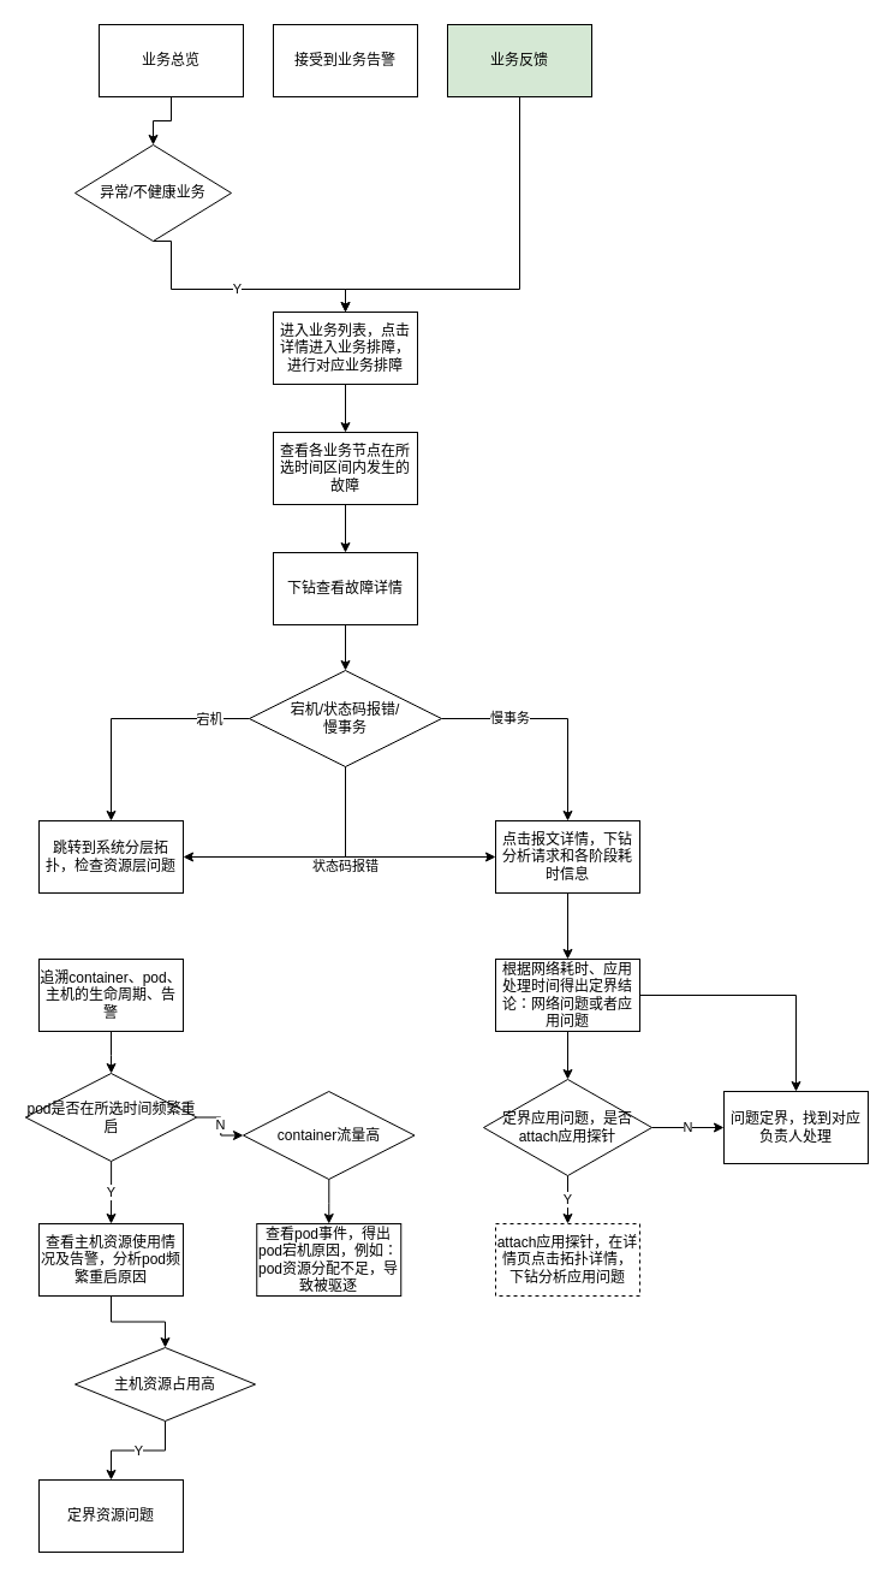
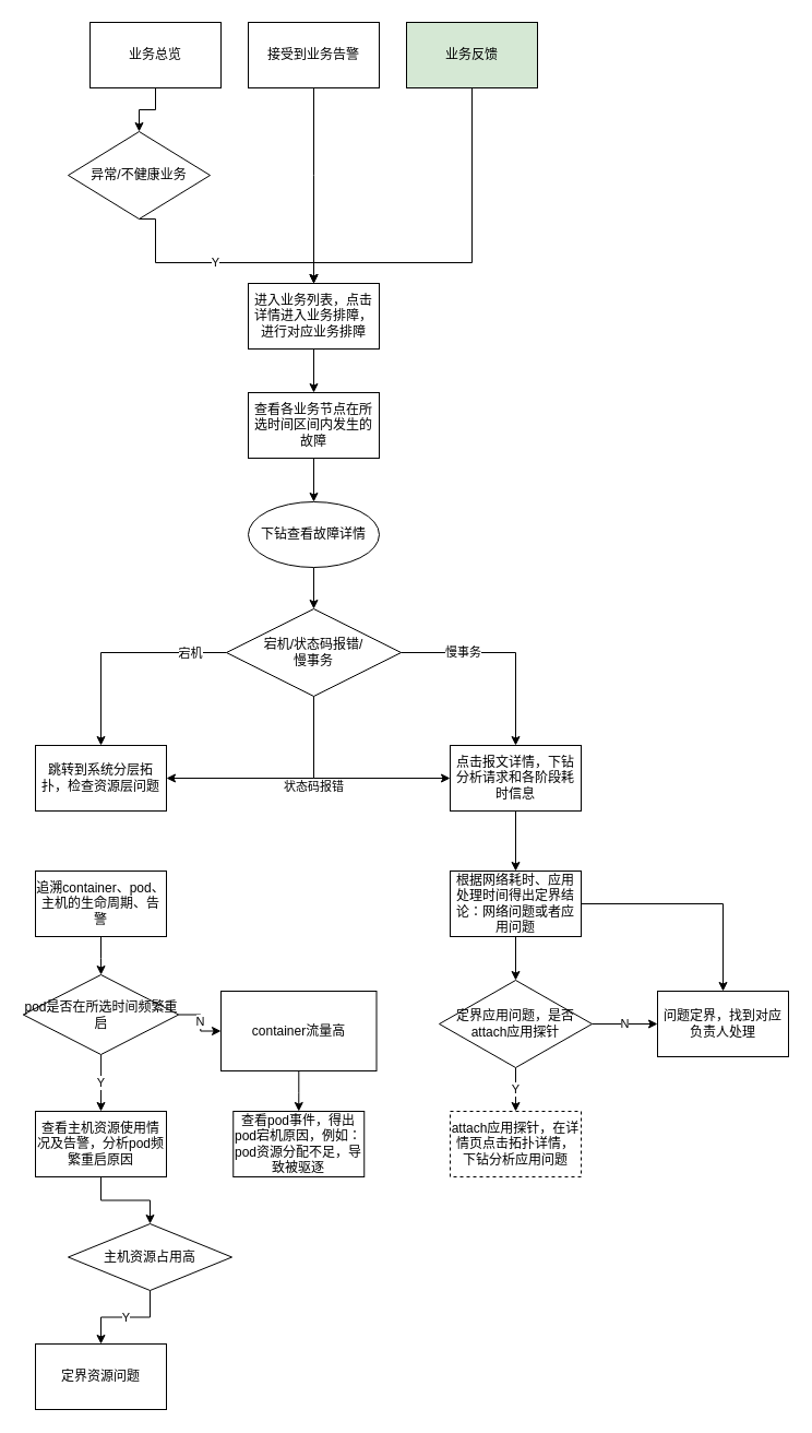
+ <mxCell id="6" style="edgeStyle=orthogonalEdgeStyle;rounded=0;orthogonalLoop=1;jettySize=auto;html=1;entryX=0.5;entryY=0;entryDx=0;entryDy=0;exitX=0.5;exitY=1;exitDx=0;exitDy=0;" edge="1" parent="1" source="7" target="9"><mxGeometry relative="1" as="geometry"><Array as="points"><mxPoint x="287" y="160" /><mxPoint x="287" y="160" /></Array></mxGeometry></mxCell>
- <mxCell id="13" value="下钻查看故障详情" style="whiteSpace=wrap;html=1;rounded=0;" vertex="1" parent="1"><mxGeometry x="227" y="459" width="120" height="60" as="geometry" /></mxCell>
+ <mxCell id="13" value="下钻查看故障详情" style="ellipse;whiteSpace=wrap;html=1;" vertex="1" parent="1"><mxGeometry x="227" y="459" width="120" height="60" as="geometry" /></mxCell>
- <mxCell id="45" value="container流量高" style="rhombus;whiteSpace=wrap;html=1;rounded=0;" vertex="1" parent="1"><mxGeometry x="202" y="907" width="142.5" height="73" as="geometry" /></mxCell>
+ <mxCell id="45" value="container流量高" style="whiteSpace=wrap;html=1;rounded=0;" vertex="1" parent="1"><mxGeometry x="202" y="907" width="142.5" height="73" as="geometry" /></mxCell>
